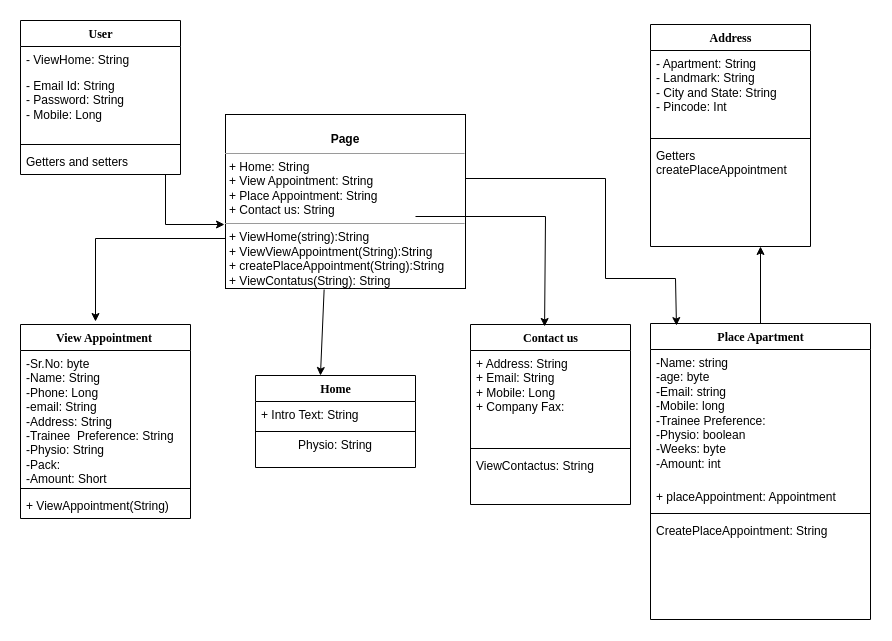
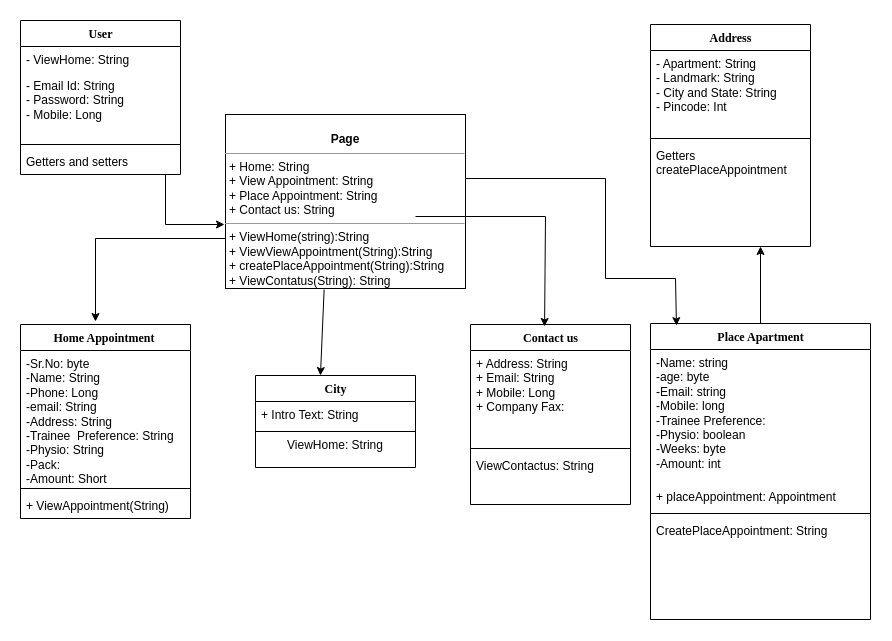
- <mxCell id="2" value="View Appointment&amp;nbsp;" style="swimlane;html=1;fontStyle=1;align=center;verticalAlign=top;childLayout=stackLayout;horizontal=1;startSize=26;horizontalStack=0;resizeParent=1;resizeLast=0;collapsible=1;marginBottom=0;swimlaneFillColor=#ffffff;rounded=0;shadow=0;comic=0;labelBackgroundColor=none;strokeWidth=1;fillColor=none;fontFamily=Verdana;fontSize=12" parent="1" vertex="1"><mxGeometry x="20" y="324" width="170" height="194" as="geometry" /></mxCell>
+ <mxCell id="2" value="Home Appointment&amp;nbsp;" style="swimlane;html=1;fontStyle=1;align=center;verticalAlign=top;childLayout=stackLayout;horizontal=1;startSize=26;horizontalStack=0;resizeParent=1;resizeLast=0;collapsible=1;marginBottom=0;swimlaneFillColor=#ffffff;rounded=0;shadow=0;comic=0;labelBackgroundColor=none;strokeWidth=1;fillColor=none;fontFamily=Verdana;fontSize=12" parent="1" vertex="1"><mxGeometry x="20" y="324" width="170" height="194" as="geometry" /></mxCell>
- <mxCell id="15" value="Home" style="swimlane;html=1;fontStyle=1;align=center;verticalAlign=top;childLayout=stackLayout;horizontal=1;startSize=26;horizontalStack=0;resizeParent=1;resizeLast=0;collapsible=1;marginBottom=0;swimlaneFillColor=#ffffff;rounded=0;shadow=0;comic=0;labelBackgroundColor=none;strokeWidth=1;fillColor=none;fontFamily=Verdana;fontSize=12" parent="1" vertex="1"><mxGeometry x="255" y="375" width="160" height="92" as="geometry" /></mxCell>
+ <mxCell id="15" value="City" style="swimlane;html=1;fontStyle=1;align=center;verticalAlign=top;childLayout=stackLayout;horizontal=1;startSize=26;horizontalStack=0;resizeParent=1;resizeLast=0;collapsible=1;marginBottom=0;swimlaneFillColor=#ffffff;rounded=0;shadow=0;comic=0;labelBackgroundColor=none;strokeWidth=1;fillColor=none;fontFamily=Verdana;fontSize=12" parent="1" vertex="1"><mxGeometry x="255" y="375" width="160" height="92" as="geometry" /></mxCell>
- <mxCell id="18" value="Physio: String" style="text;html=1;strokeColor=none;fillColor=none;align=center;verticalAlign=middle;whiteSpace=wrap;rounded=0;" parent="15" vertex="1"><mxGeometry y="60" width="160" height="20" as="geometry" /></mxCell>
+ <mxCell id="18" value="ViewHome: String" style="text;html=1;strokeColor=none;fillColor=none;align=center;verticalAlign=middle;whiteSpace=wrap;rounded=0;" parent="15" vertex="1"><mxGeometry y="60" width="160" height="20" as="geometry" /></mxCell>
